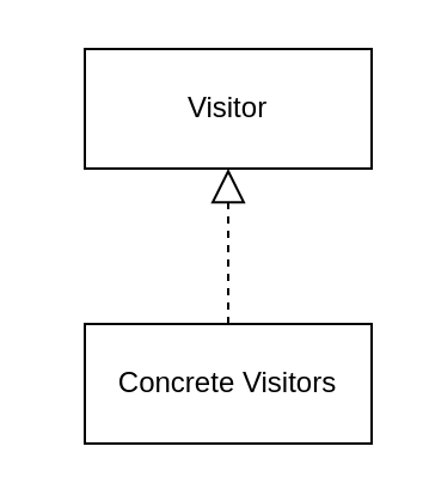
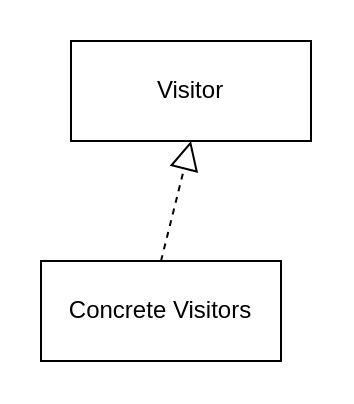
- <mxCell id="3" value="Concrete Visitors" style="rounded=0;whiteSpace=wrap;html=1;" parent="1" vertex="1"><mxGeometry x="35" y="135" width="120" height="50" as="geometry" /></mxCell>
+ <mxCell id="3" value="Concrete Visitors" style="rounded=0;whiteSpace=wrap;html=1;" parent="1" vertex="1"><mxGeometry x="20" y="130" width="120" height="50" as="geometry" /></mxCell>
